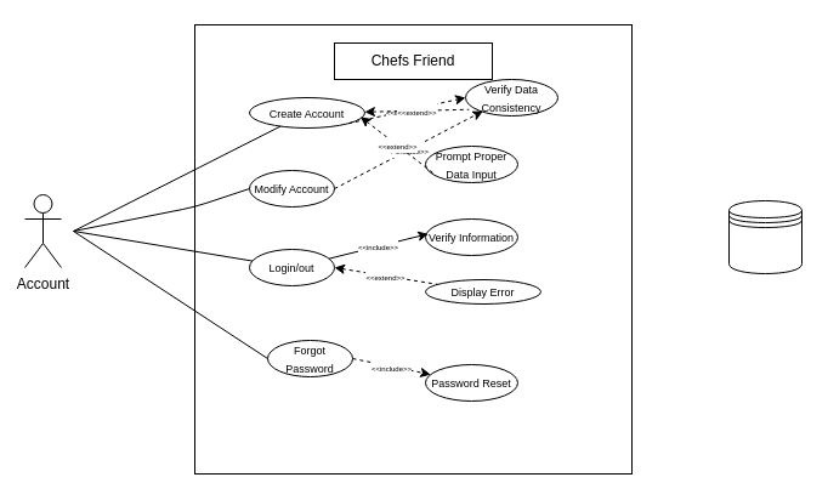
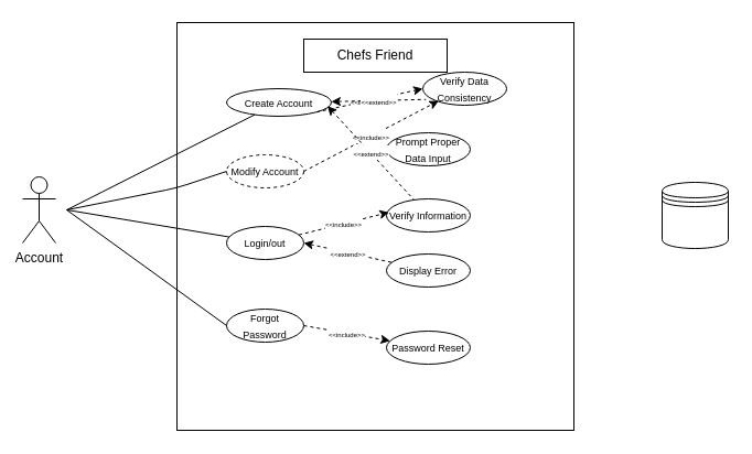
- <mxCell id="20" value="&lt;font style=&quot;font-size: 6px&quot;&gt;&amp;lt;&amp;lt;extend&amp;gt;&amp;gt;&lt;/font&gt;" style="endArrow=none;dashed=1;html=1;exitX=0.963;exitY=0.63;exitDx=0;exitDy=0;startArrow=classic;startFill=1;entryX=0.082;entryY=0.735;entryDx=0;entryDy=0;entryPerimeter=0;exitPerimeter=0;" edge="1" parent="1" source="6" target="19"><mxGeometry width="50" height="50" relative="1" as="geometry"><mxPoint x="270" y="120" as="sourcePoint" /><mxPoint x="349.786" y="137.713" as="targetPoint" /></mxGeometry></mxCell>
+ <mxCell id="20" value="&lt;font style=&quot;font-size: 6px&quot;&gt;&amp;lt;&amp;lt;extend&amp;gt;&amp;gt;&lt;/font&gt;" style="endArrow=none;dashed=1;html=1;exitX=0.963;exitY=0.63;exitDx=0;exitDy=0;startArrow=classic;startFill=1;exitPerimeter=0;" edge="1" parent="1" source="6" target="12"><mxGeometry width="50" height="50" relative="1" as="geometry"><mxPoint x="270" y="120" as="sourcePoint" /><mxPoint x="349.786" y="137.713" as="targetPoint" /></mxGeometry></mxCell>
- <mxCell id="9" value="&lt;font style=&quot;font-size: 9px&quot;&gt;Modify Account&lt;/font&gt;" style="ellipse;whiteSpace=wrap;html=1;" vertex="1" parent="1"><mxGeometry x="205" y="140" width="70" height="30" as="geometry" /></mxCell>
+ <mxCell id="9" value="&lt;font style=&quot;font-size: 9px&quot;&gt;Modify Account&lt;/font&gt;" style="ellipse;whiteSpace=wrap;html=1;dashed=1;" vertex="1" parent="1"><mxGeometry x="205" y="140" width="70" height="30" as="geometry" /></mxCell>
- <mxCell id="13" value="&lt;font style=&quot;font-size: 6px&quot;&gt;&amp;lt;&amp;lt;include&amp;gt;&amp;gt;&lt;/font&gt;" style="endArrow=classic;dashed=0;html=1;entryX=0.03;entryY=0.407;entryDx=0;entryDy=0;entryPerimeter=0;startArrow=none;startFill=0;endFill=1;" edge="1" parent="1" source="8" target="12"><mxGeometry width="50" height="50" relative="1" as="geometry"><mxPoint x="180" y="330" as="sourcePoint" /><mxPoint x="230" y="280" as="targetPoint" /></mxGeometry></mxCell>
+ <mxCell id="13" value="&lt;font style=&quot;font-size: 6px&quot;&gt;&amp;lt;&amp;lt;include&amp;gt;&amp;gt;&lt;/font&gt;" style="endArrow=classic;dashed=1;html=1;entryX=0.03;entryY=0.407;entryDx=0;entryDy=0;entryPerimeter=0;startArrow=none;startFill=0;endFill=1;" edge="1" parent="1" source="8" target="12"><mxGeometry width="50" height="50" relative="1" as="geometry"><mxPoint x="180" y="330" as="sourcePoint" /><mxPoint x="230" y="280" as="targetPoint" /></mxGeometry></mxCell>
- <mxCell id="14" value="&lt;font style=&quot;font-size: 9px&quot;&gt;Display Error&lt;/font&gt;" style="ellipse;whiteSpace=wrap;html=1;" vertex="1" parent="1"><mxGeometry x="350" y="230" width="95" height="20" as="geometry" /></mxCell>
+ <mxCell id="14" value="&lt;font style=&quot;font-size: 9px&quot;&gt;Display Error&lt;/font&gt;" style="ellipse;whiteSpace=wrap;html=1;" vertex="1" parent="1"><mxGeometry x="350" y="230" width="76" height="30" as="geometry" /></mxCell>
- <mxCell id="22" value="&lt;font style=&quot;font-size: 9px&quot;&gt;Forgot Password&lt;/font&gt;" style="ellipse;whiteSpace=wrap;html=1;" vertex="1" parent="1"><mxGeometry x="220" y="280" width="70" height="30" as="geometry" /></mxCell>
+ <mxCell id="22" value="&lt;font style=&quot;font-size: 9px&quot;&gt;Forgot Password&lt;/font&gt;" style="ellipse;whiteSpace=wrap;html=1;" vertex="1" parent="1"><mxGeometry x="205" y="280" width="70" height="30" as="geometry" /></mxCell>
